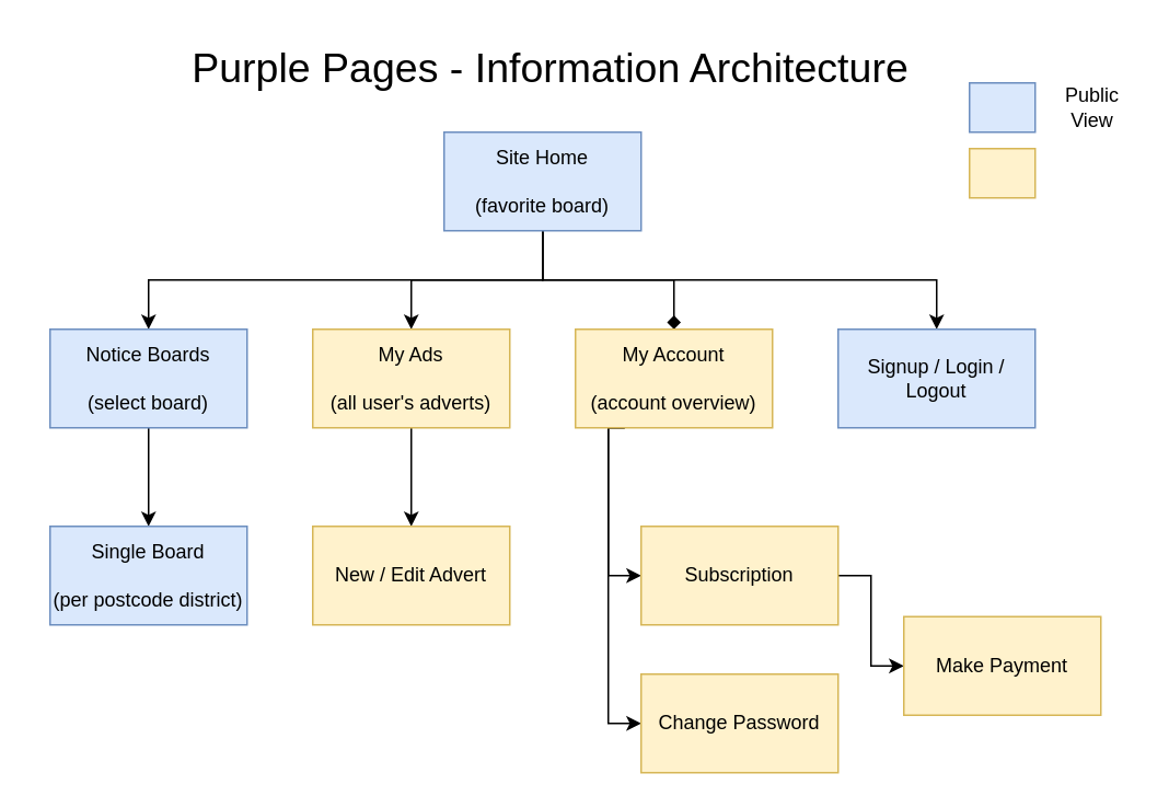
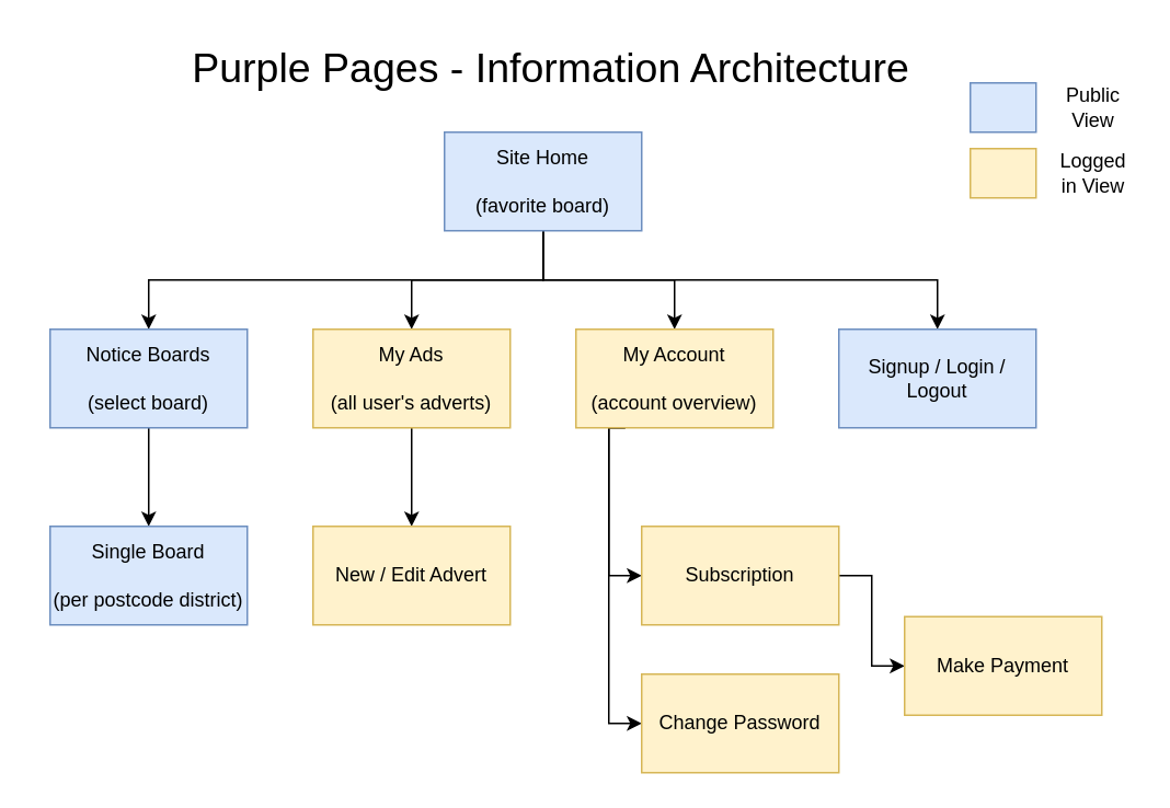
+ <mxCell id="19" value="Logged in View" style="text;html=1;strokeColor=none;fillColor=none;align=center;verticalAlign=middle;whiteSpace=wrap;rounded=0;" vertex="1" parent="1"><mxGeometry x="640" y="90" width="50" height="30" as="geometry" /></mxCell>
- <mxCell id="3" style="edgeStyle=orthogonalEdgeStyle;rounded=0;orthogonalLoop=1;jettySize=auto;html=1;exitX=0.5;exitY=1;exitDx=0;exitDy=0;entryX=0.5;entryY=0;entryDx=0;entryDy=0;endArrow=diamond;" edge="1" parent="1" source="6" target="14"><mxGeometry relative="1" as="geometry" /></mxCell>
+ <mxCell id="3" style="edgeStyle=orthogonalEdgeStyle;rounded=0;orthogonalLoop=1;jettySize=auto;html=1;exitX=0.5;exitY=1;exitDx=0;exitDy=0;entryX=0.5;entryY=0;entryDx=0;entryDy=0;" edge="1" parent="1" source="6" target="14"><mxGeometry relative="1" as="geometry" /></mxCell>
